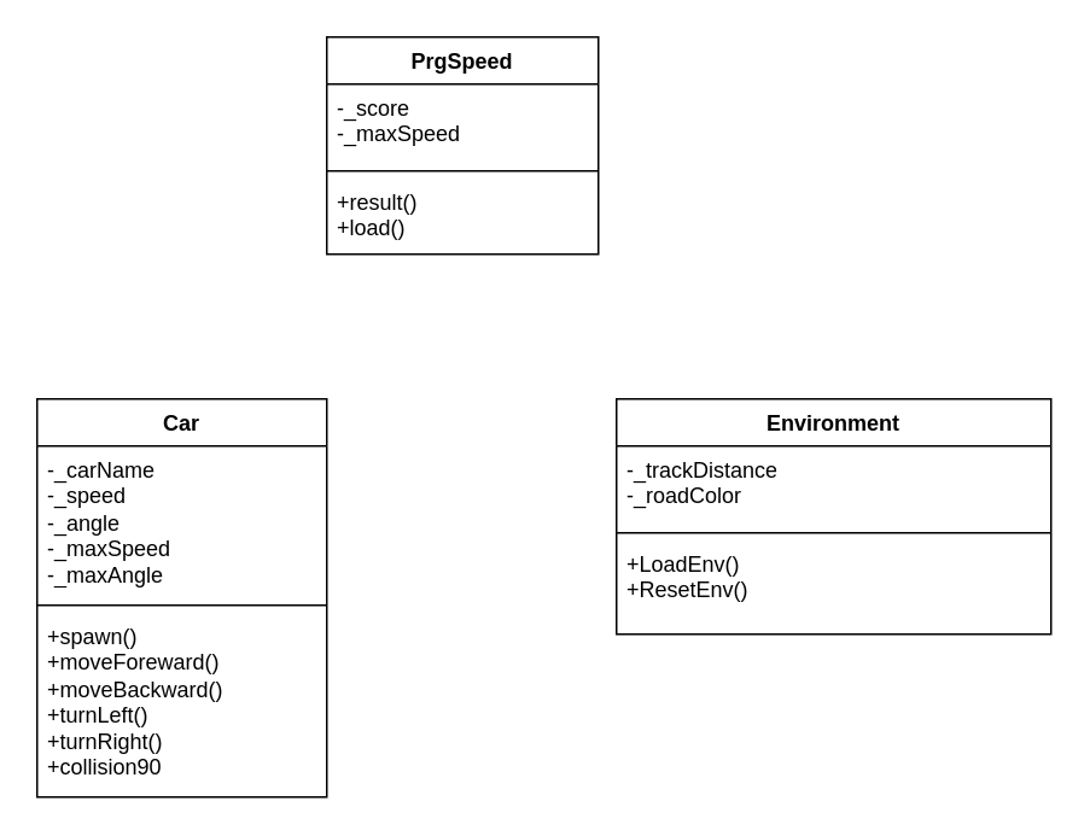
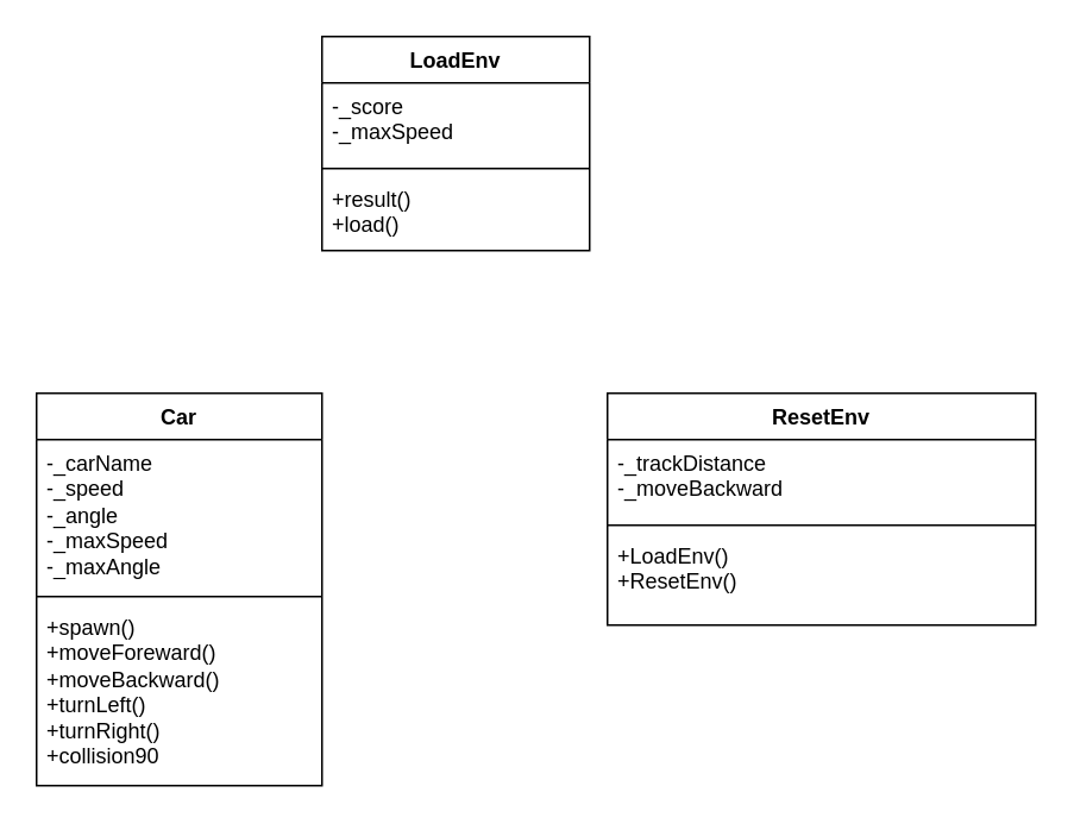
- <mxCell id="10" value="PrgSpeed" style="swimlane;fontStyle=1;align=center;verticalAlign=top;childLayout=stackLayout;horizontal=1;startSize=26;horizontalStack=0;resizeParent=1;resizeParentMax=0;resizeLast=0;collapsible=1;marginBottom=0;whiteSpace=wrap;html=1;" vertex="1" parent="1"><mxGeometry x="180" y="20" width="150" height="120" as="geometry" /></mxCell>
+ <mxCell id="10" value="LoadEnv" style="swimlane;fontStyle=1;align=center;verticalAlign=top;childLayout=stackLayout;horizontal=1;startSize=26;horizontalStack=0;resizeParent=1;resizeParentMax=0;resizeLast=0;collapsible=1;marginBottom=0;whiteSpace=wrap;html=1;" vertex="1" parent="1"><mxGeometry x="180" y="20" width="150" height="120" as="geometry" /></mxCell>
- <mxCell id="2" value="Environment" style="swimlane;fontStyle=1;align=center;verticalAlign=top;childLayout=stackLayout;horizontal=1;startSize=26;horizontalStack=0;resizeParent=1;resizeParentMax=0;resizeLast=0;collapsible=1;marginBottom=0;whiteSpace=wrap;html=1;" vertex="1" parent="1"><mxGeometry x="340" y="220" width="240" height="130" as="geometry" /></mxCell>
+ <mxCell id="2" value="ResetEnv" style="swimlane;fontStyle=1;align=center;verticalAlign=top;childLayout=stackLayout;horizontal=1;startSize=26;horizontalStack=0;resizeParent=1;resizeParentMax=0;resizeLast=0;collapsible=1;marginBottom=0;whiteSpace=wrap;html=1;" vertex="1" parent="1"><mxGeometry x="340" y="220" width="240" height="130" as="geometry" /></mxCell>
- <mxCell id="3" value="&lt;div&gt;-_trackDistance&lt;/div&gt;&lt;div&gt;-_roadColor&lt;br&gt;&lt;/div&gt;" style="text;strokeColor=none;fillColor=none;align=left;verticalAlign=top;spacingLeft=4;spacingRight=4;overflow=hidden;rotatable=0;points=[[0,0.5],[1,0.5]];portConstraint=eastwest;whiteSpace=wrap;html=1;" vertex="1" parent="2"><mxGeometry y="26" width="240" height="44" as="geometry" /></mxCell>
+ <mxCell id="3" value="&lt;div&gt;-_trackDistance&lt;/div&gt;&lt;div&gt;-_moveBackward&lt;br&gt;&lt;/div&gt;" style="text;strokeColor=none;fillColor=none;align=left;verticalAlign=top;spacingLeft=4;spacingRight=4;overflow=hidden;rotatable=0;points=[[0,0.5],[1,0.5]];portConstraint=eastwest;whiteSpace=wrap;html=1;" vertex="1" parent="2"><mxGeometry y="26" width="240" height="44" as="geometry" /></mxCell>
